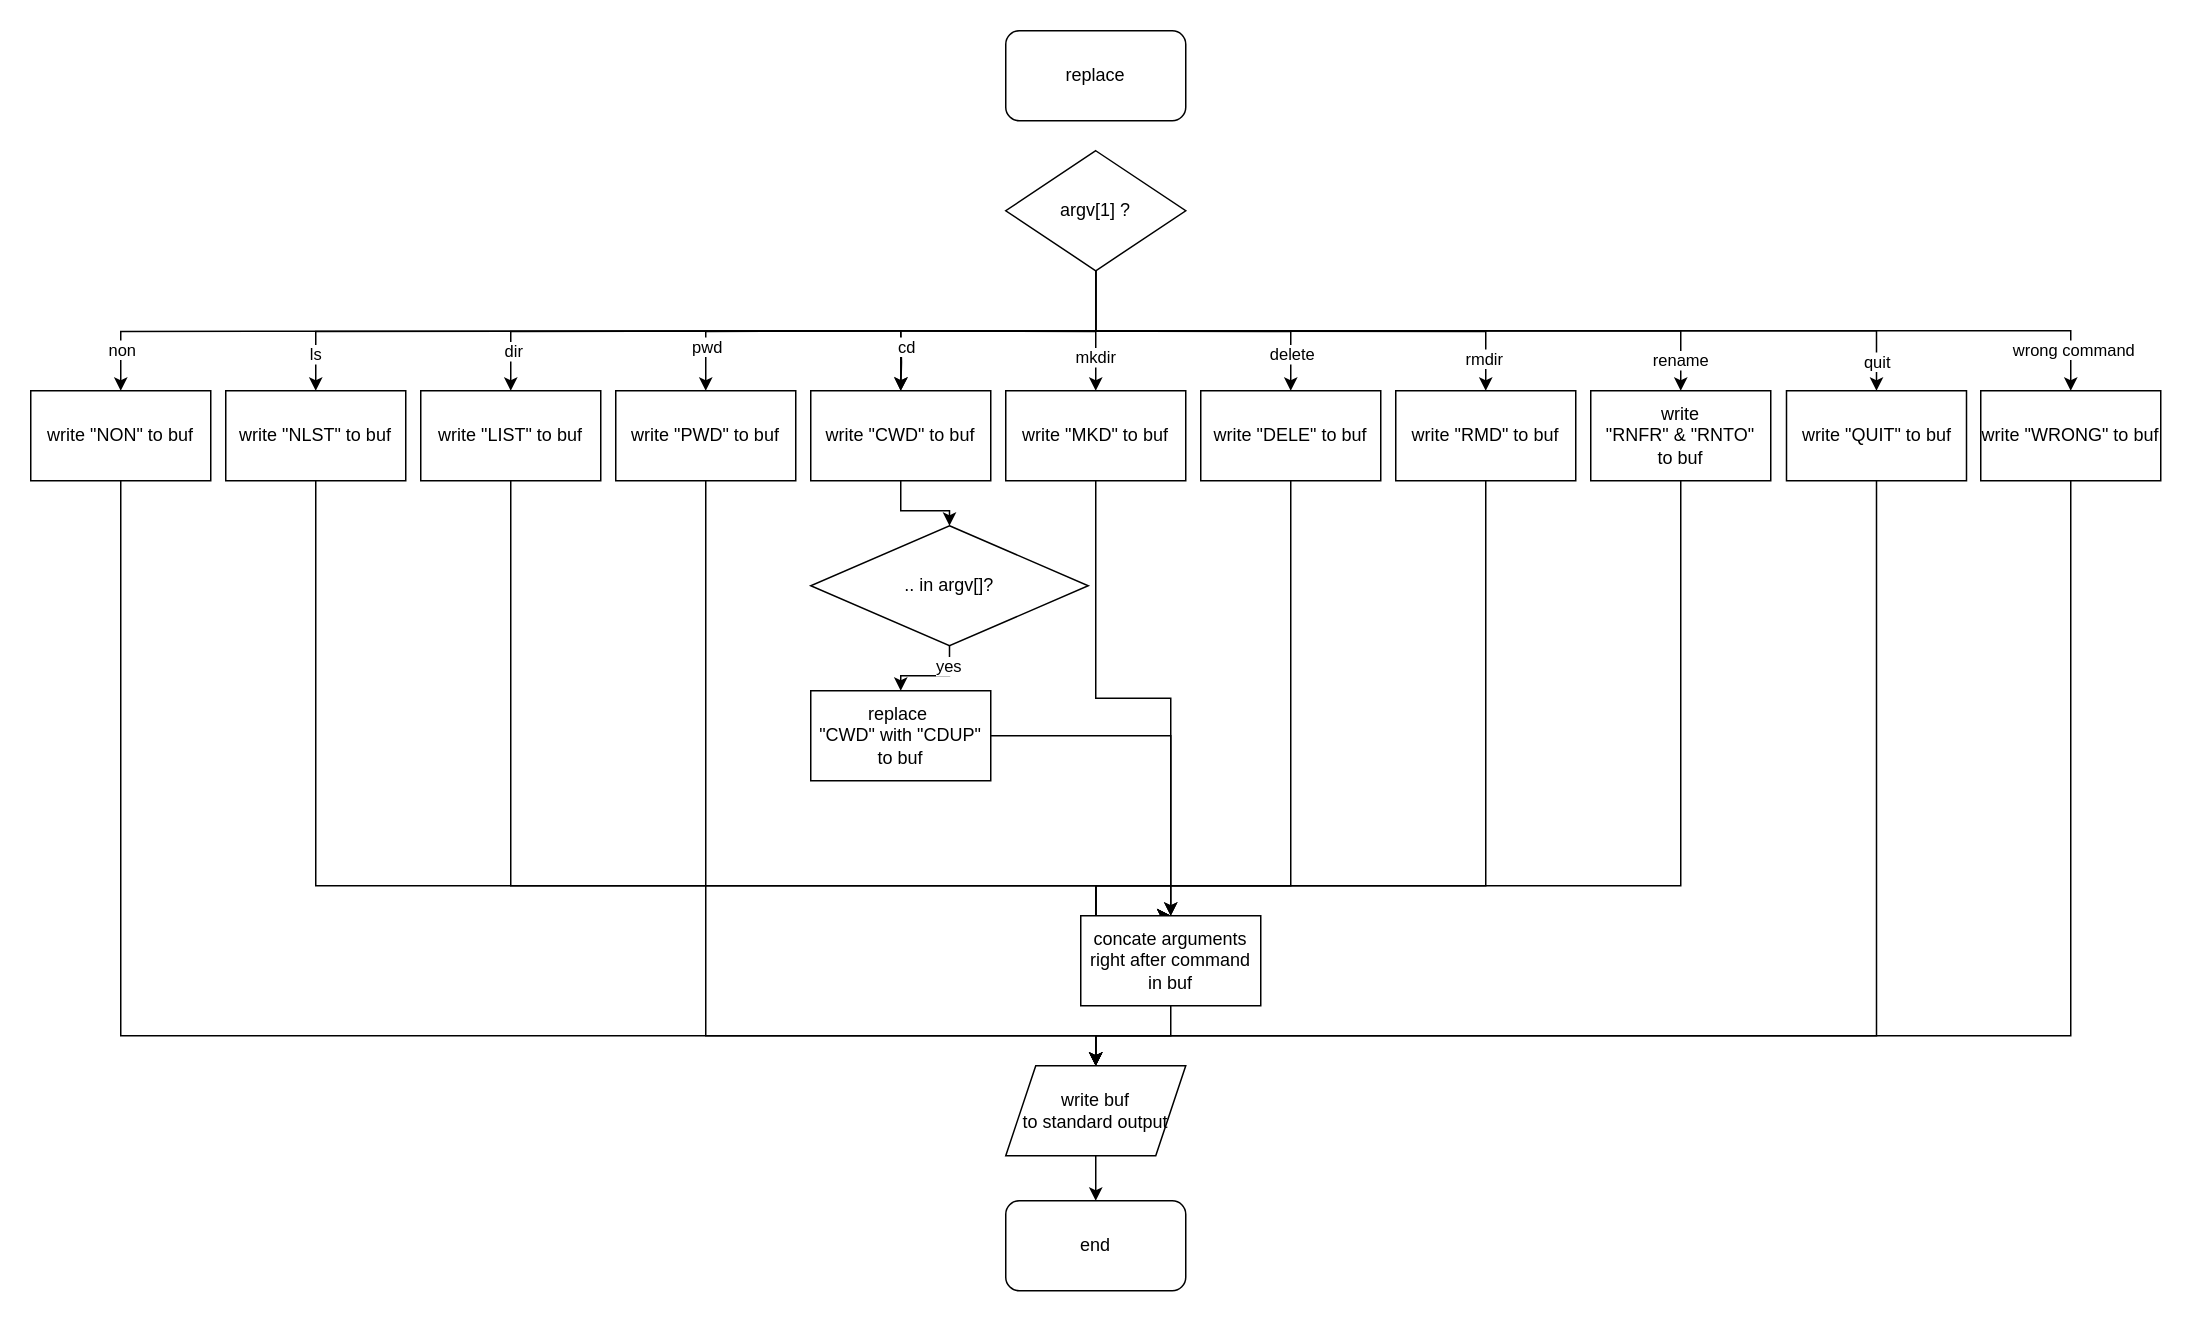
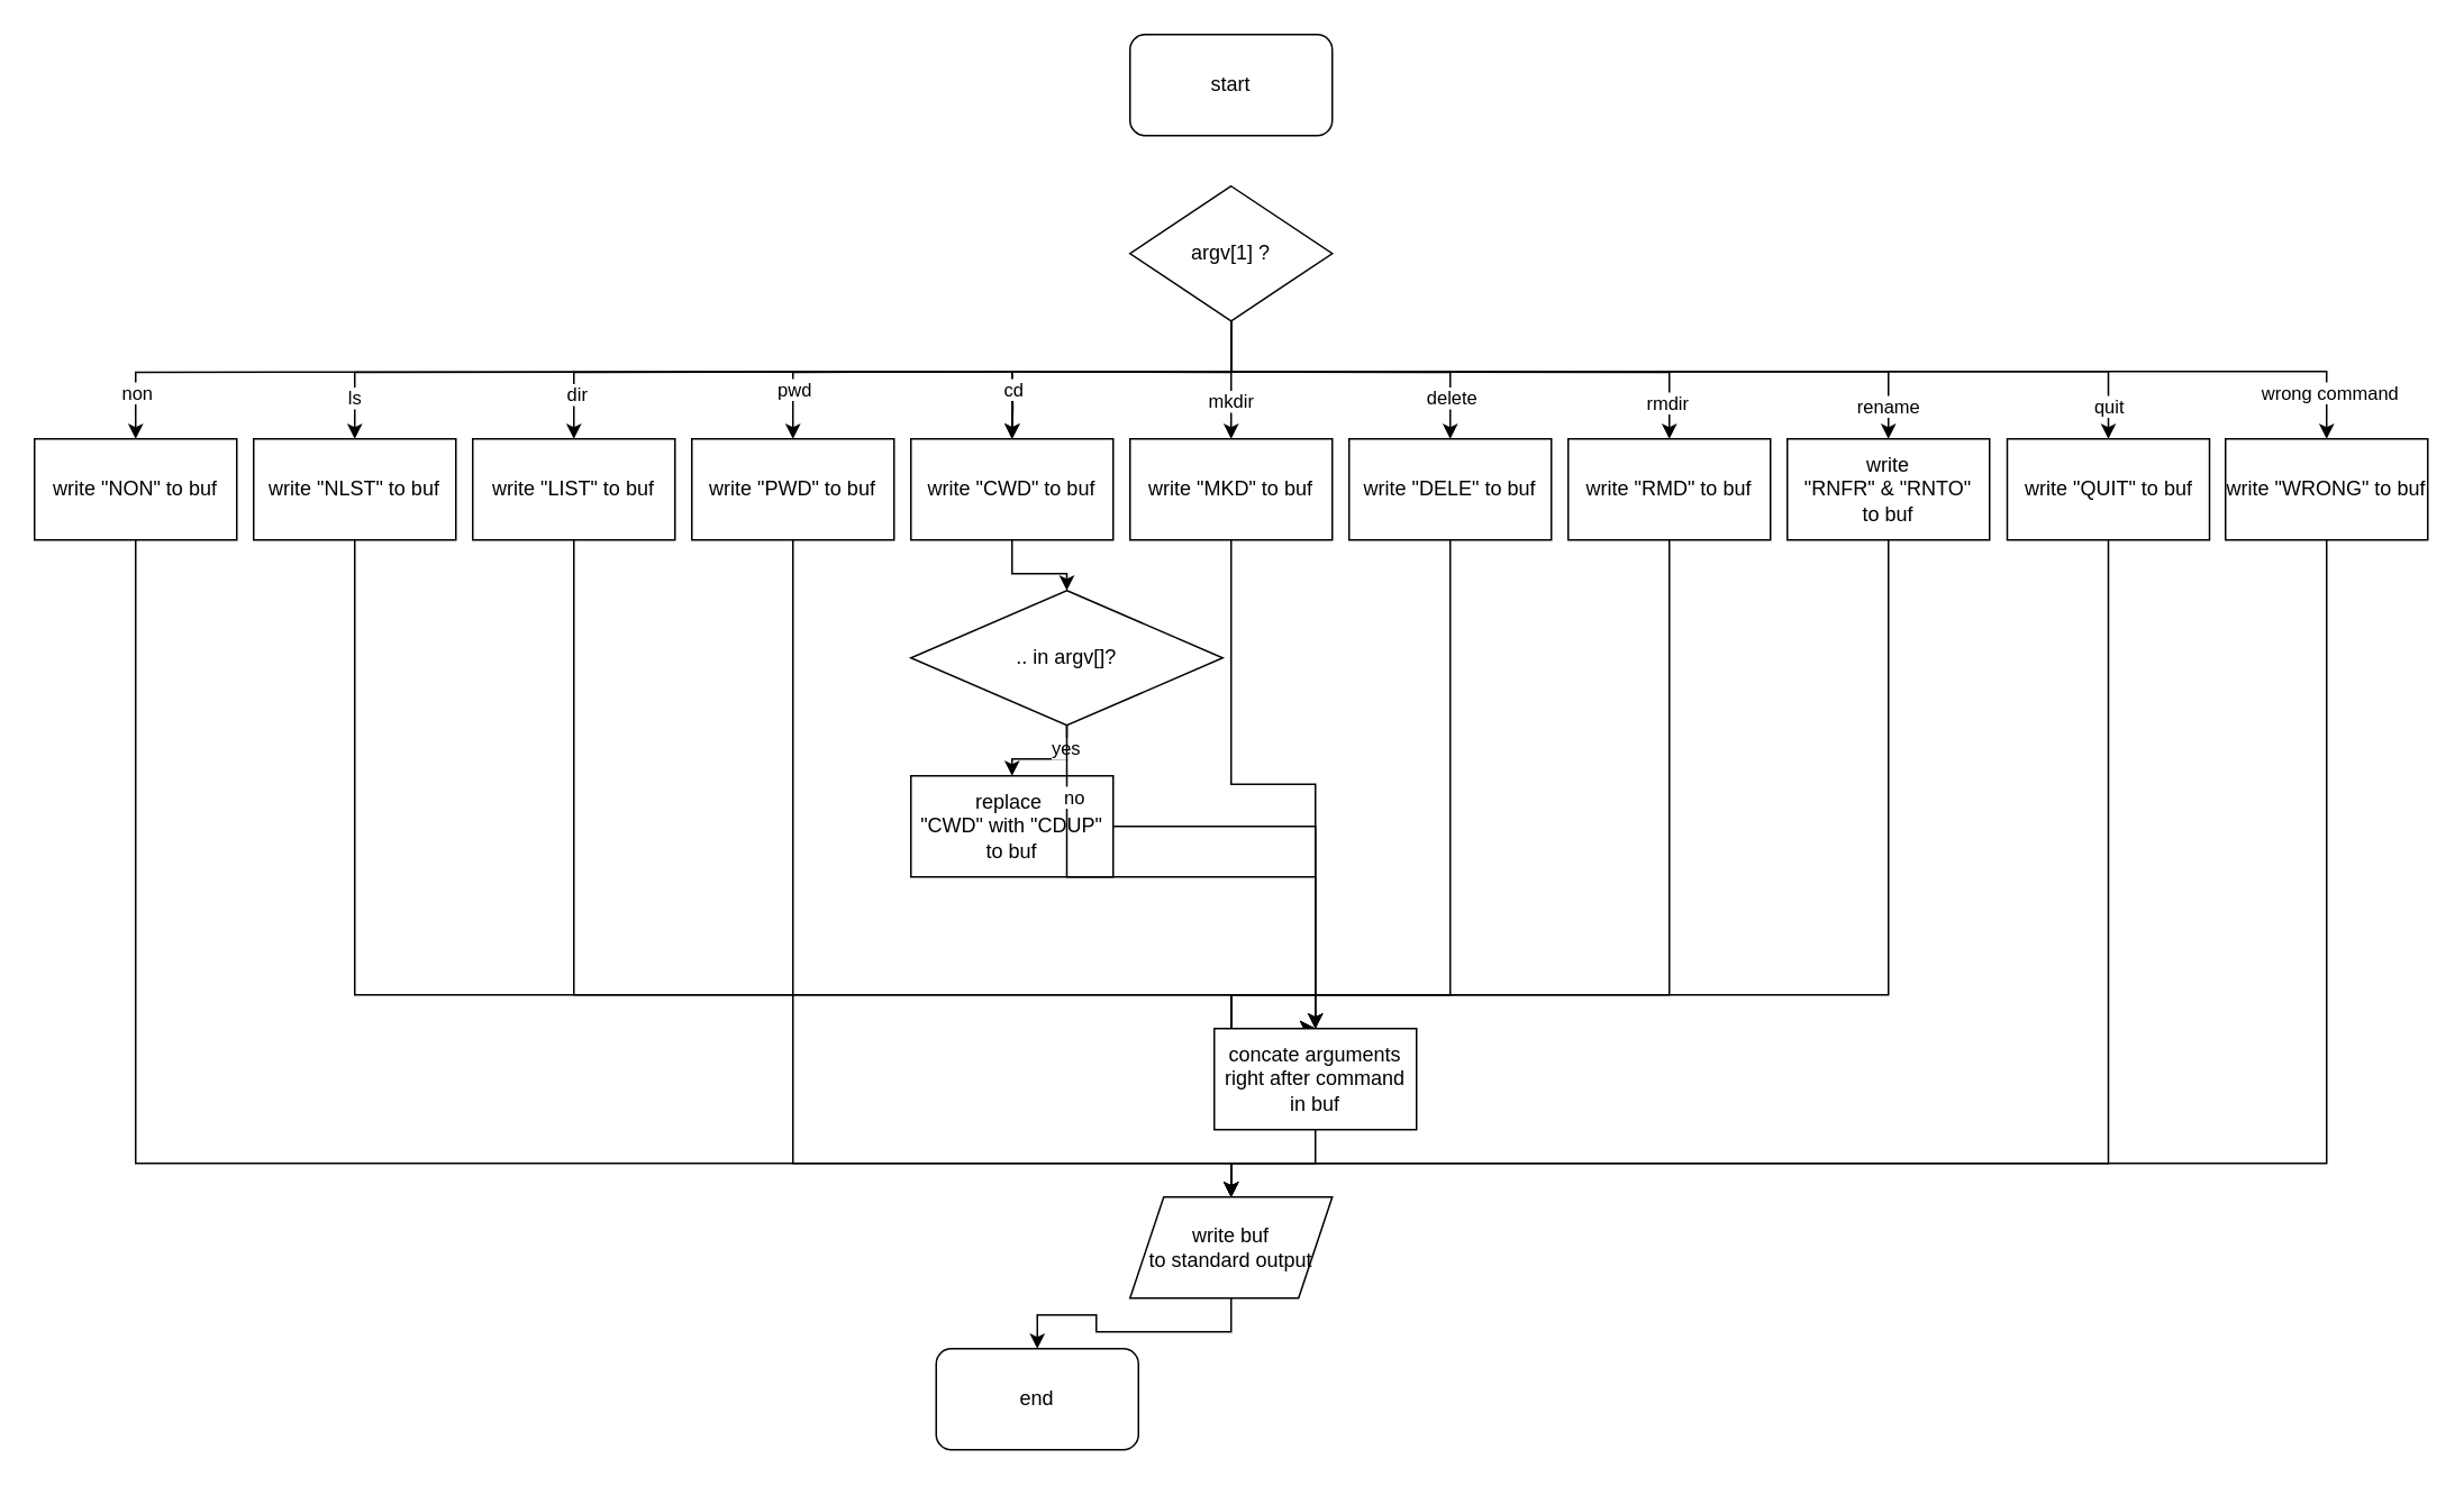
- <mxCell id="17" value="replace" style="rounded=1;whiteSpace=wrap;html=1;" parent="1" vertex="1"><mxGeometry x="670" y="20" width="120" height="60" as="geometry" /></mxCell>
+ <mxCell id="17" value="start" style="rounded=1;whiteSpace=wrap;html=1;" parent="1" vertex="1"><mxGeometry x="670" y="20" width="120" height="60" as="geometry" /></mxCell>
- <mxCell id="48" value="argv[1] ?" style="rhombus;whiteSpace=wrap;html=1;" parent="1" vertex="1"><mxGeometry x="670" y="100" width="120" height="80" as="geometry" /></mxCell>
+ <mxCell id="48" value="argv[1] ?" style="rhombus;whiteSpace=wrap;html=1;" parent="1" vertex="1"><mxGeometry x="670" y="110" width="120" height="80" as="geometry" /></mxCell>
+ <mxCell id="51" style="edgeStyle=orthogonalEdgeStyle;rounded=0;orthogonalLoop=1;jettySize=auto;html=1;entryX=0.5;entryY=0;entryDx=0;entryDy=0;" parent="1" source="53" target="55" edge="1"><mxGeometry relative="1" as="geometry" /></mxCell>
+ <mxCell id="52" value="no" style="edgeLabel;html=1;align=center;verticalAlign=middle;resizable=0;points=[];" parent="51" vertex="1" connectable="0"><mxGeometry x="-0.741" y="4" relative="1" as="geometry"><mxPoint as="offset" /></mxGeometry></mxCell>
- <mxCell id="60" value="end" style="rounded=1;whiteSpace=wrap;html=1;" vertex="1" parent="1"><mxGeometry x="670" y="800" width="120" height="60" as="geometry" /></mxCell>
+ <mxCell id="60" value="end" style="rounded=1;whiteSpace=wrap;html=1;" vertex="1" parent="1"><mxGeometry x="555" y="800" width="120" height="60" as="geometry" /></mxCell>
